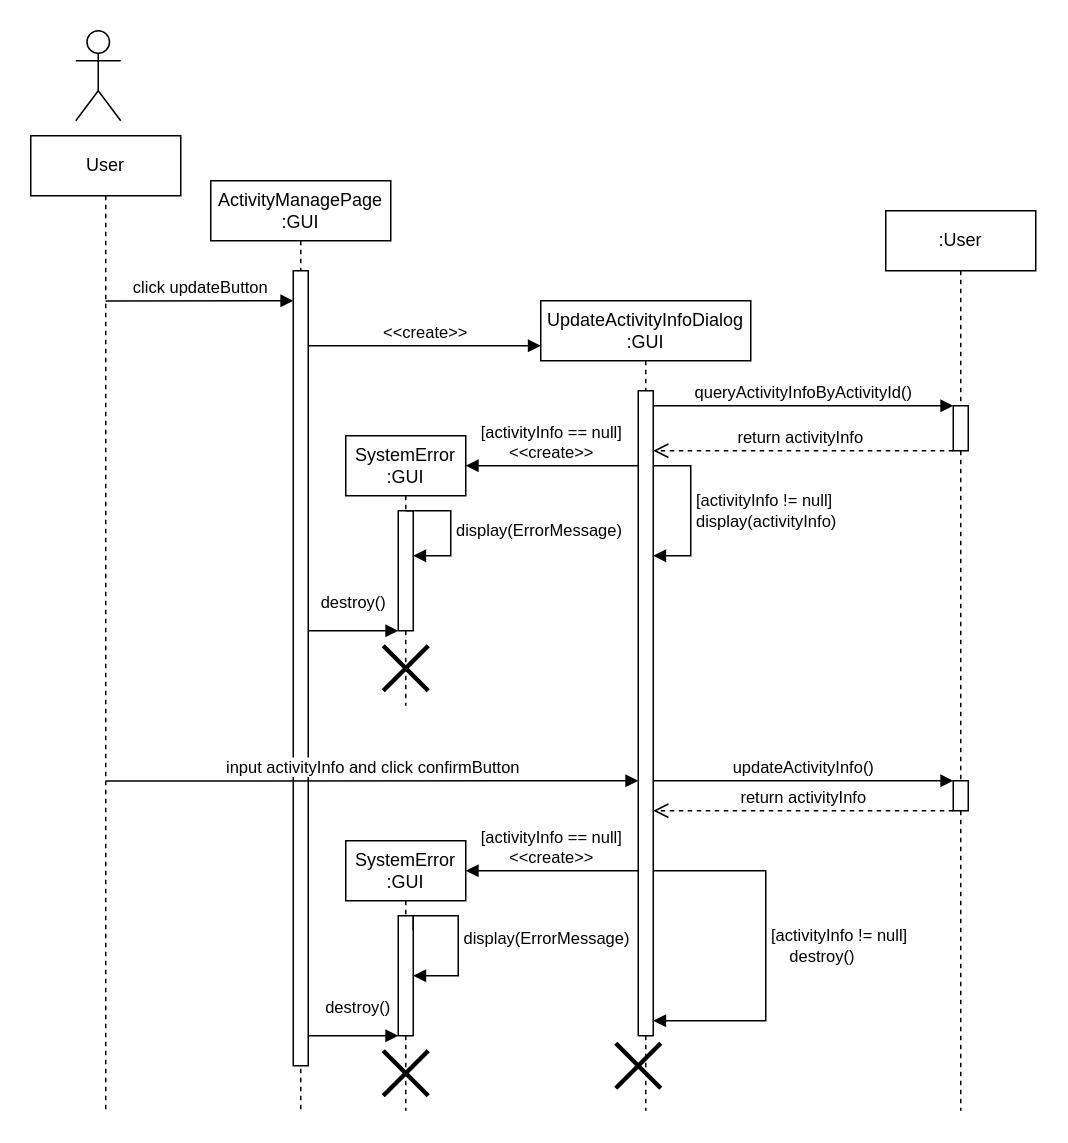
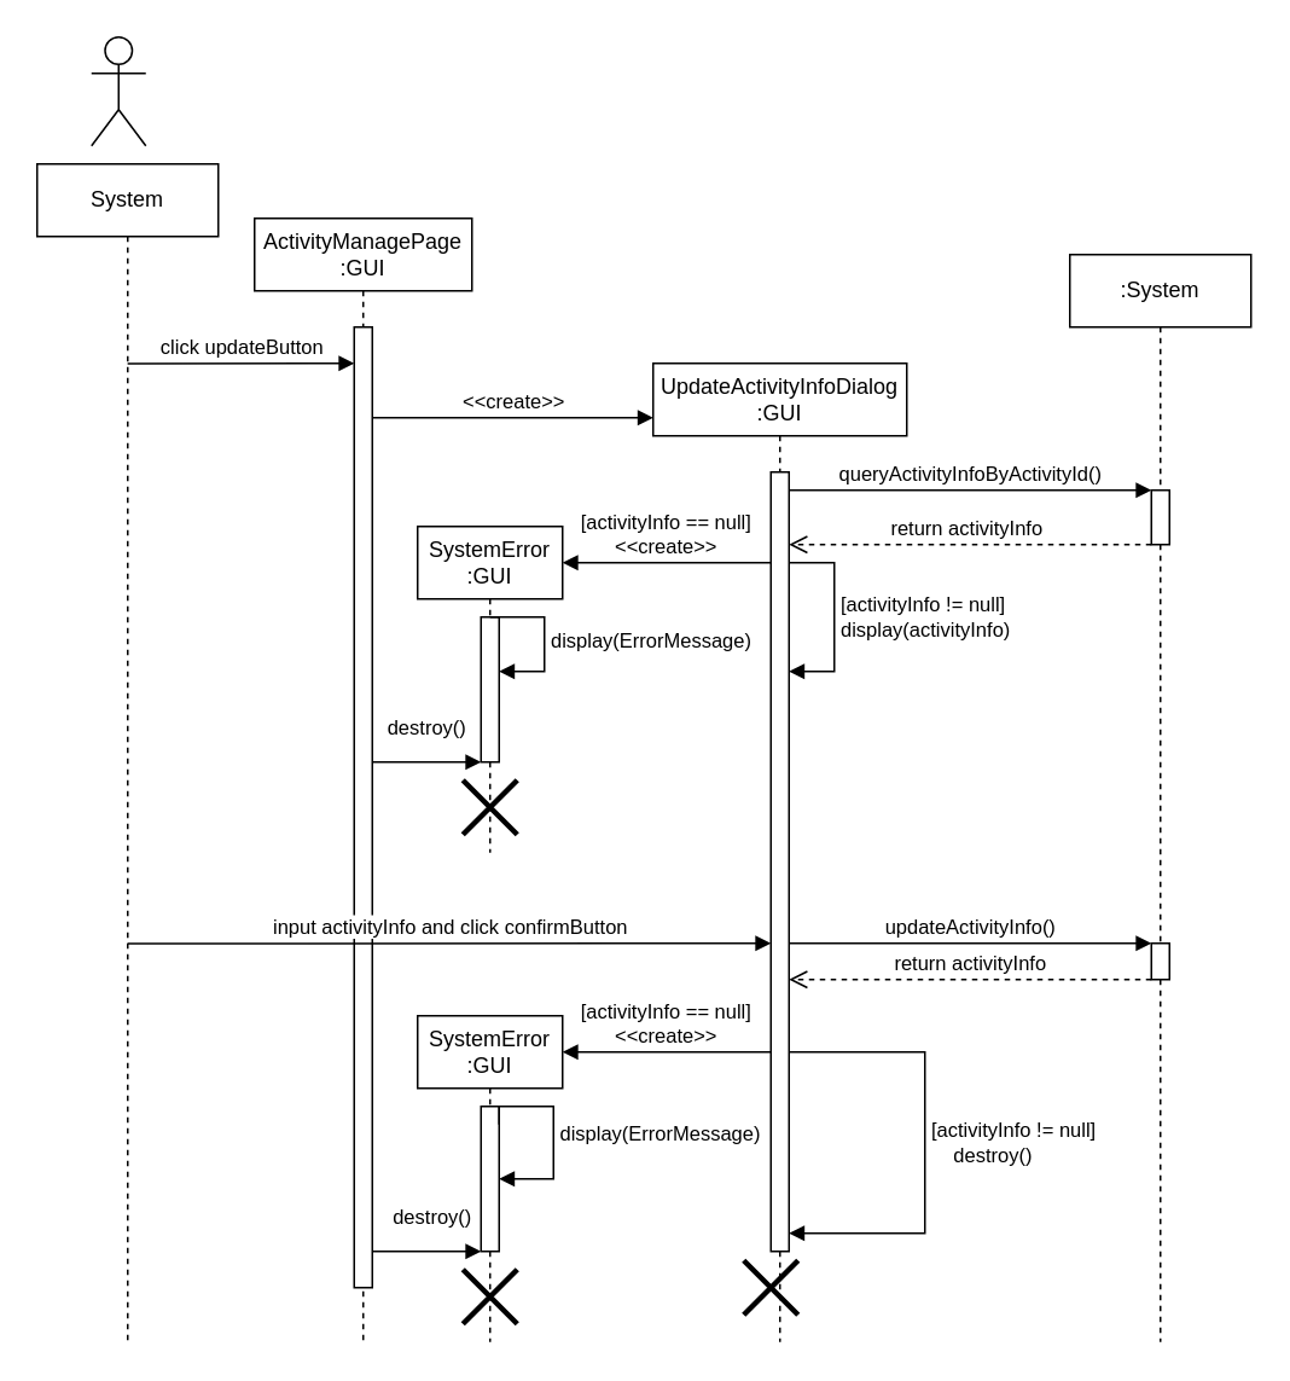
- <mxCell id="3" value="User" style="shape=umlLifeline;perimeter=lifelinePerimeter;whiteSpace=wrap;html=1;container=1;dropTarget=0;collapsible=0;recursiveResize=0;outlineConnect=0;portConstraint=eastwest;newEdgeStyle={&quot;edgeStyle&quot;:&quot;elbowEdgeStyle&quot;,&quot;elbow&quot;:&quot;vertical&quot;,&quot;curved&quot;:0,&quot;rounded&quot;:0};" vertex="1" parent="1"><mxGeometry x="20" y="90" width="100" height="650" as="geometry" /></mxCell>
+ <mxCell id="3" value="System" style="shape=umlLifeline;perimeter=lifelinePerimeter;whiteSpace=wrap;html=1;container=1;dropTarget=0;collapsible=0;recursiveResize=0;outlineConnect=0;portConstraint=eastwest;newEdgeStyle={&quot;edgeStyle&quot;:&quot;elbowEdgeStyle&quot;,&quot;elbow&quot;:&quot;vertical&quot;,&quot;curved&quot;:0,&quot;rounded&quot;:0};" vertex="1" parent="1"><mxGeometry x="20" y="90" width="100" height="650" as="geometry" /></mxCell>
- <mxCell id="14" value=":User" style="shape=umlLifeline;perimeter=lifelinePerimeter;whiteSpace=wrap;html=1;container=1;dropTarget=0;collapsible=0;recursiveResize=0;outlineConnect=0;portConstraint=eastwest;newEdgeStyle={&quot;edgeStyle&quot;:&quot;elbowEdgeStyle&quot;,&quot;elbow&quot;:&quot;vertical&quot;,&quot;curved&quot;:0,&quot;rounded&quot;:0};" vertex="1" parent="1"><mxGeometry x="590" y="140" width="100" height="600" as="geometry" /></mxCell>
+ <mxCell id="14" value=":System" style="shape=umlLifeline;perimeter=lifelinePerimeter;whiteSpace=wrap;html=1;container=1;dropTarget=0;collapsible=0;recursiveResize=0;outlineConnect=0;portConstraint=eastwest;newEdgeStyle={&quot;edgeStyle&quot;:&quot;elbowEdgeStyle&quot;,&quot;elbow&quot;:&quot;vertical&quot;,&quot;curved&quot;:0,&quot;rounded&quot;:0};" vertex="1" parent="1"><mxGeometry x="590" y="140" width="100" height="600" as="geometry" /></mxCell>
